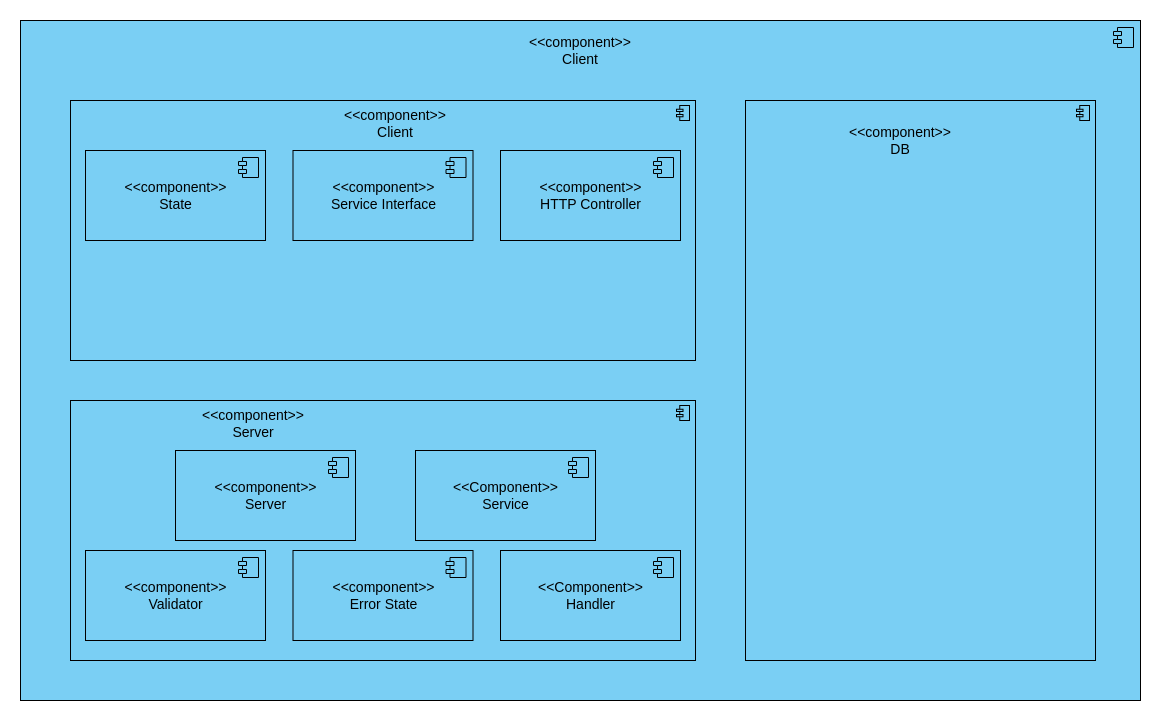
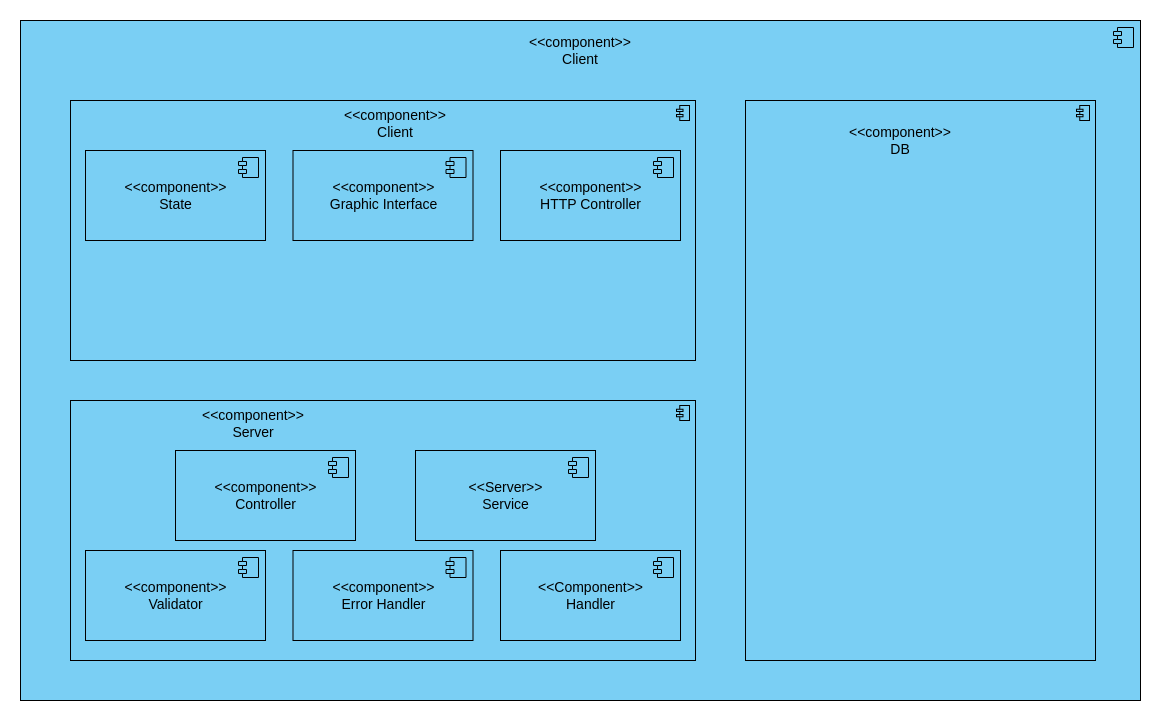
- <mxCell id="15" value="&lt;div&gt;&amp;lt;&amp;lt;component&amp;gt;&amp;gt;&lt;/div&gt;&lt;div&gt;Service Interface&lt;br&gt;&lt;/div&gt;" style="html=1;dropTarget=0;fontSize=14;fillColor=#7acff4;" vertex="1" parent="1"><mxGeometry x="292.5" y="150" width="180" height="90" as="geometry" /></mxCell>
+ <mxCell id="15" value="&lt;div&gt;&amp;lt;&amp;lt;component&amp;gt;&amp;gt;&lt;/div&gt;&lt;div&gt;Graphic Interface&lt;br&gt;&lt;/div&gt;" style="html=1;dropTarget=0;fontSize=14;fillColor=#7acff4;" vertex="1" parent="1"><mxGeometry x="292.5" y="150" width="180" height="90" as="geometry" /></mxCell>
- <mxCell id="17" value="&lt;div&gt;&amp;lt;&amp;lt;сomponent&amp;gt;&amp;gt;&lt;/div&gt;&lt;div&gt;Server&lt;br&gt;&lt;/div&gt;" style="html=1;dropTarget=0;fontSize=14;fillColor=#7acff4;" vertex="1" parent="1"><mxGeometry x="175" y="450" width="180" height="90" as="geometry" /></mxCell>
+ <mxCell id="17" value="&lt;div&gt;&amp;lt;&amp;lt;сomponent&amp;gt;&amp;gt;&lt;/div&gt;&lt;div&gt;Controller&lt;br&gt;&lt;/div&gt;" style="html=1;dropTarget=0;fontSize=14;fillColor=#7acff4;" vertex="1" parent="1"><mxGeometry x="175" y="450" width="180" height="90" as="geometry" /></mxCell>
- <mxCell id="19" value="&lt;div&gt;&amp;lt;&amp;lt;Component&amp;gt;&amp;gt;&lt;/div&gt;&lt;div&gt;Service&lt;br&gt;&lt;/div&gt;" style="html=1;dropTarget=0;fontSize=14;fillColor=#7acff4;" vertex="1" parent="1"><mxGeometry x="415" y="450" width="180" height="90" as="geometry" /></mxCell>
+ <mxCell id="19" value="&lt;div&gt;&amp;lt;&amp;lt;Server&amp;gt;&amp;gt;&lt;/div&gt;&lt;div&gt;Service&lt;br&gt;&lt;/div&gt;" style="html=1;dropTarget=0;fontSize=14;fillColor=#7acff4;" vertex="1" parent="1"><mxGeometry x="415" y="450" width="180" height="90" as="geometry" /></mxCell>
- <mxCell id="23" value="&lt;div&gt;&amp;lt;&amp;lt;component&amp;gt;&amp;gt;&lt;/div&gt;&lt;div&gt;Error State&lt;br&gt;&lt;/div&gt;" style="html=1;dropTarget=0;fontSize=14;fillColor=#7acff4;" vertex="1" parent="1"><mxGeometry x="292.5" y="550" width="180" height="90" as="geometry" /></mxCell>
+ <mxCell id="23" value="&lt;div&gt;&amp;lt;&amp;lt;component&amp;gt;&amp;gt;&lt;/div&gt;&lt;div&gt;Error Handler&lt;br&gt;&lt;/div&gt;" style="html=1;dropTarget=0;fontSize=14;fillColor=#7acff4;" vertex="1" parent="1"><mxGeometry x="292.5" y="550" width="180" height="90" as="geometry" /></mxCell>
